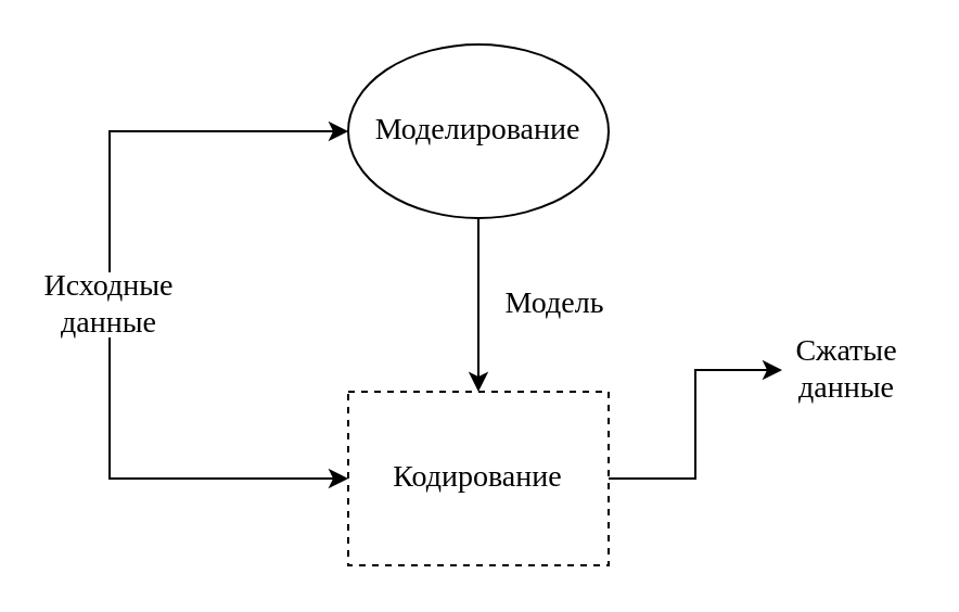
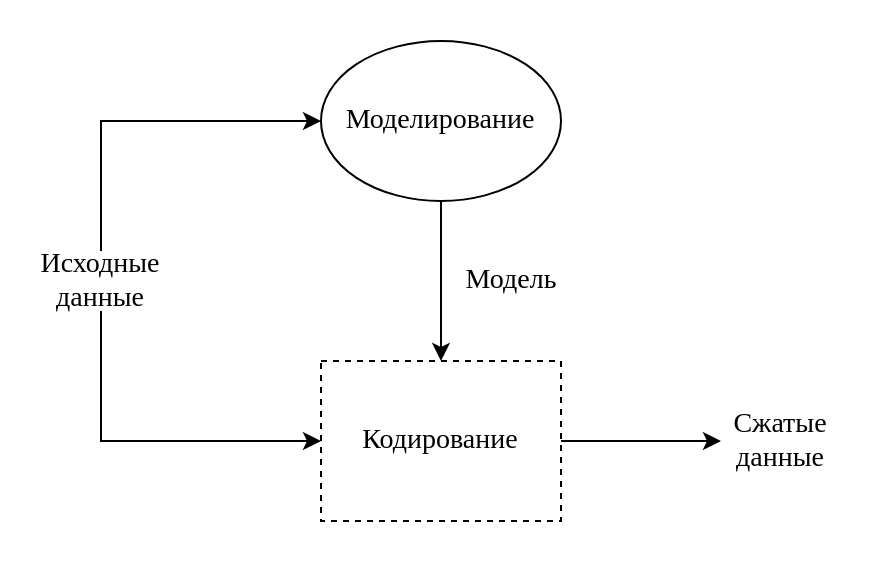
- <mxCell id="10" value="Сжатые данные" style="rounded=0;whiteSpace=wrap;html=1;fontFamily=Times New Roman;fontSize=14;opacity=0;" vertex="1" parent="1"><mxGeometry x="360" y="140" width="60" height="60" as="geometry" /></mxCell>
+ <mxCell id="10" value="Сжатые данные" style="rounded=0;whiteSpace=wrap;html=1;fontFamily=Times New Roman;fontSize=14;opacity=0;" vertex="1" parent="1"><mxGeometry x="360" y="190" width="60" height="60" as="geometry" /></mxCell>
